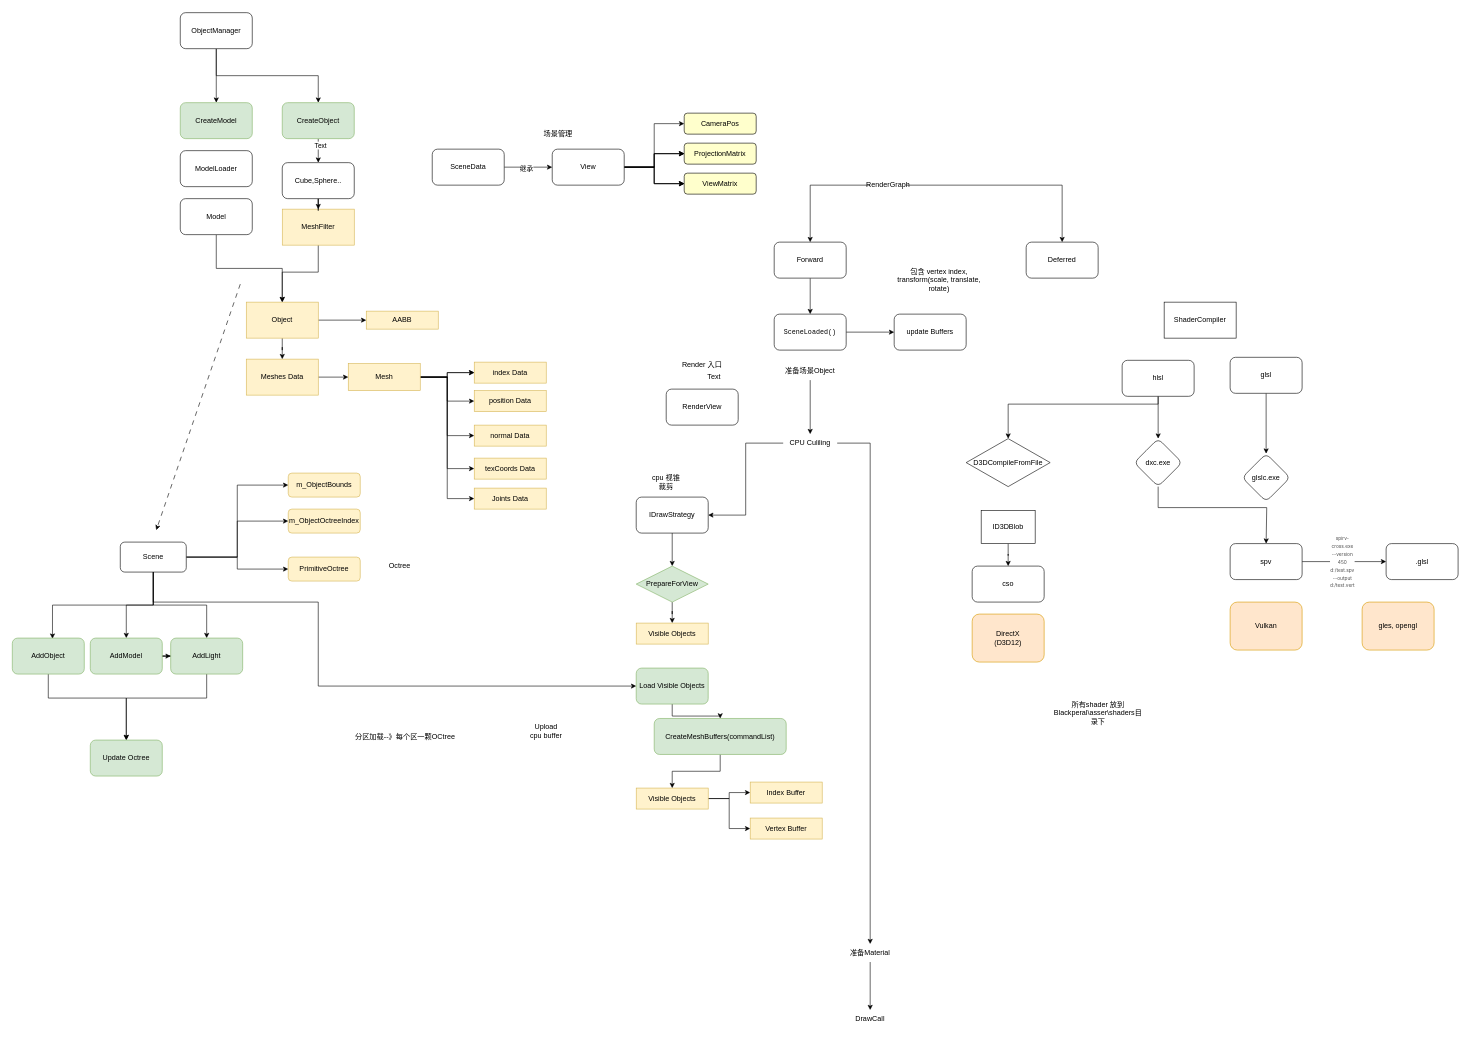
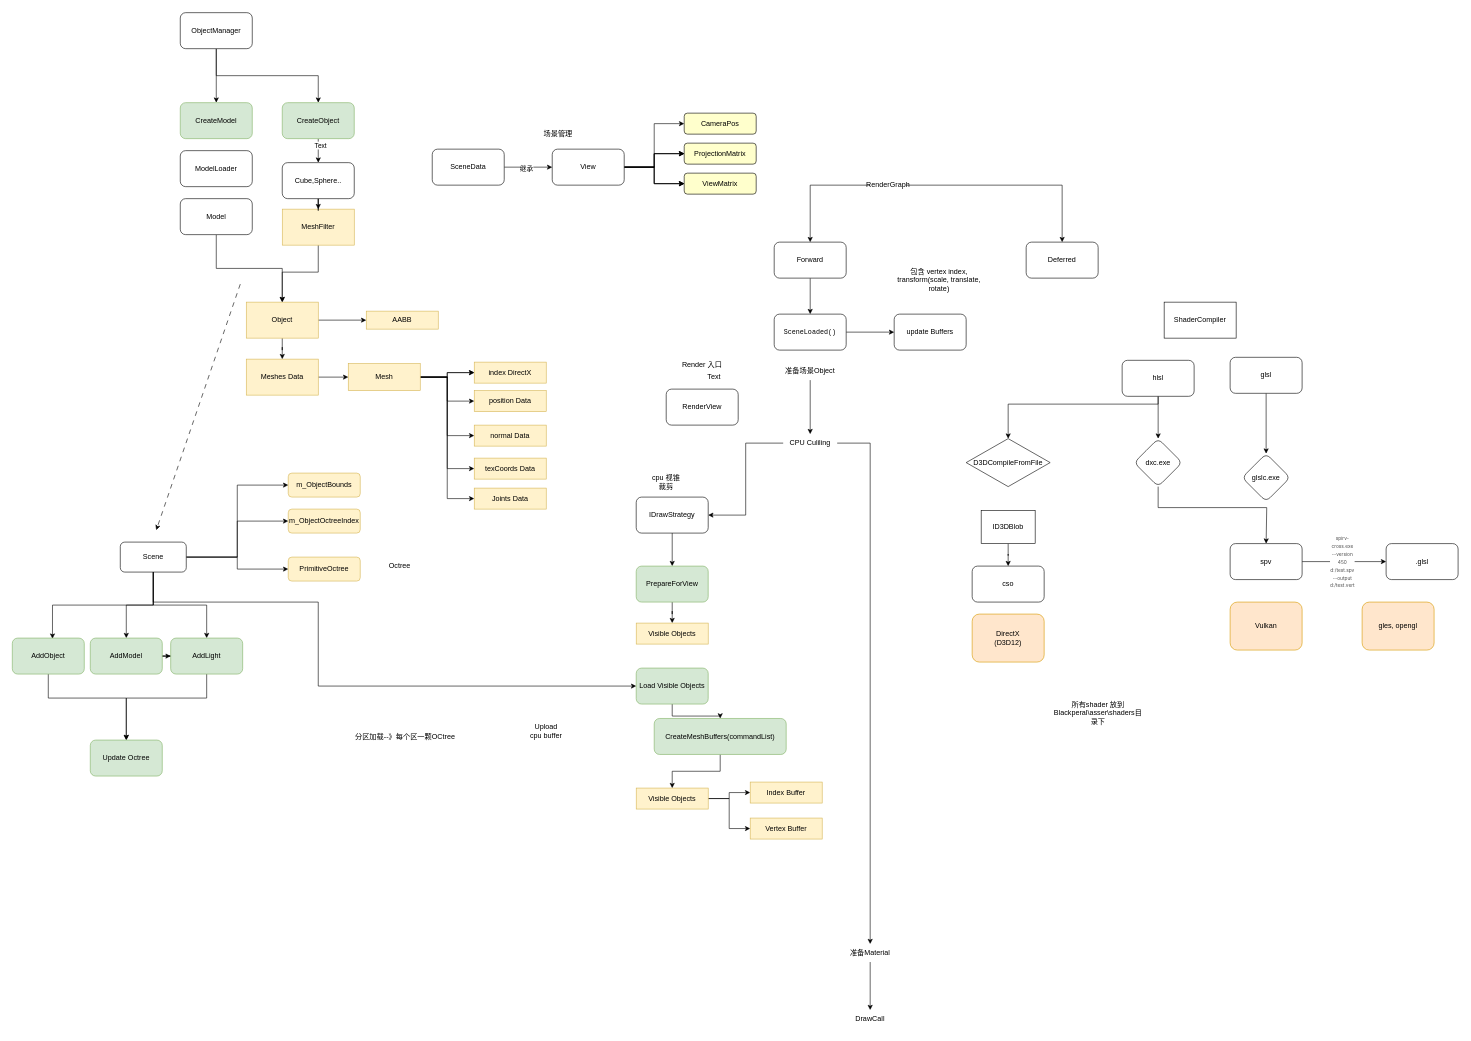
- <mxCell id="78" value="index Data" style="whiteSpace=wrap;html=1;fillColor=#fff2cc;strokeColor=#d6b656;rounded=0;" parent="1" vertex="1"><mxGeometry x="790" y="603" width="120" height="35" as="geometry" /></mxCell>
+ <mxCell id="78" value="index DirectX" style="whiteSpace=wrap;html=1;fillColor=#fff2cc;strokeColor=#d6b656;rounded=0;" parent="1" vertex="1"><mxGeometry x="790" y="603" width="120" height="35" as="geometry" /></mxCell>
- <mxCell id="86" value="PrepareForView" style="rhombus;whiteSpace=wrap;html=1;fillColor=#d5e8d4;strokeColor=#82b366;" parent="1" vertex="1"><mxGeometry x="1060" y="943" width="120" height="60" as="geometry" /></mxCell>
+ <mxCell id="86" value="PrepareForView" style="whiteSpace=wrap;html=1;rounded=1;fillColor=#d5e8d4;strokeColor=#82b366;" parent="1" vertex="1"><mxGeometry x="1060" y="943" width="120" height="60" as="geometry" /></mxCell>
